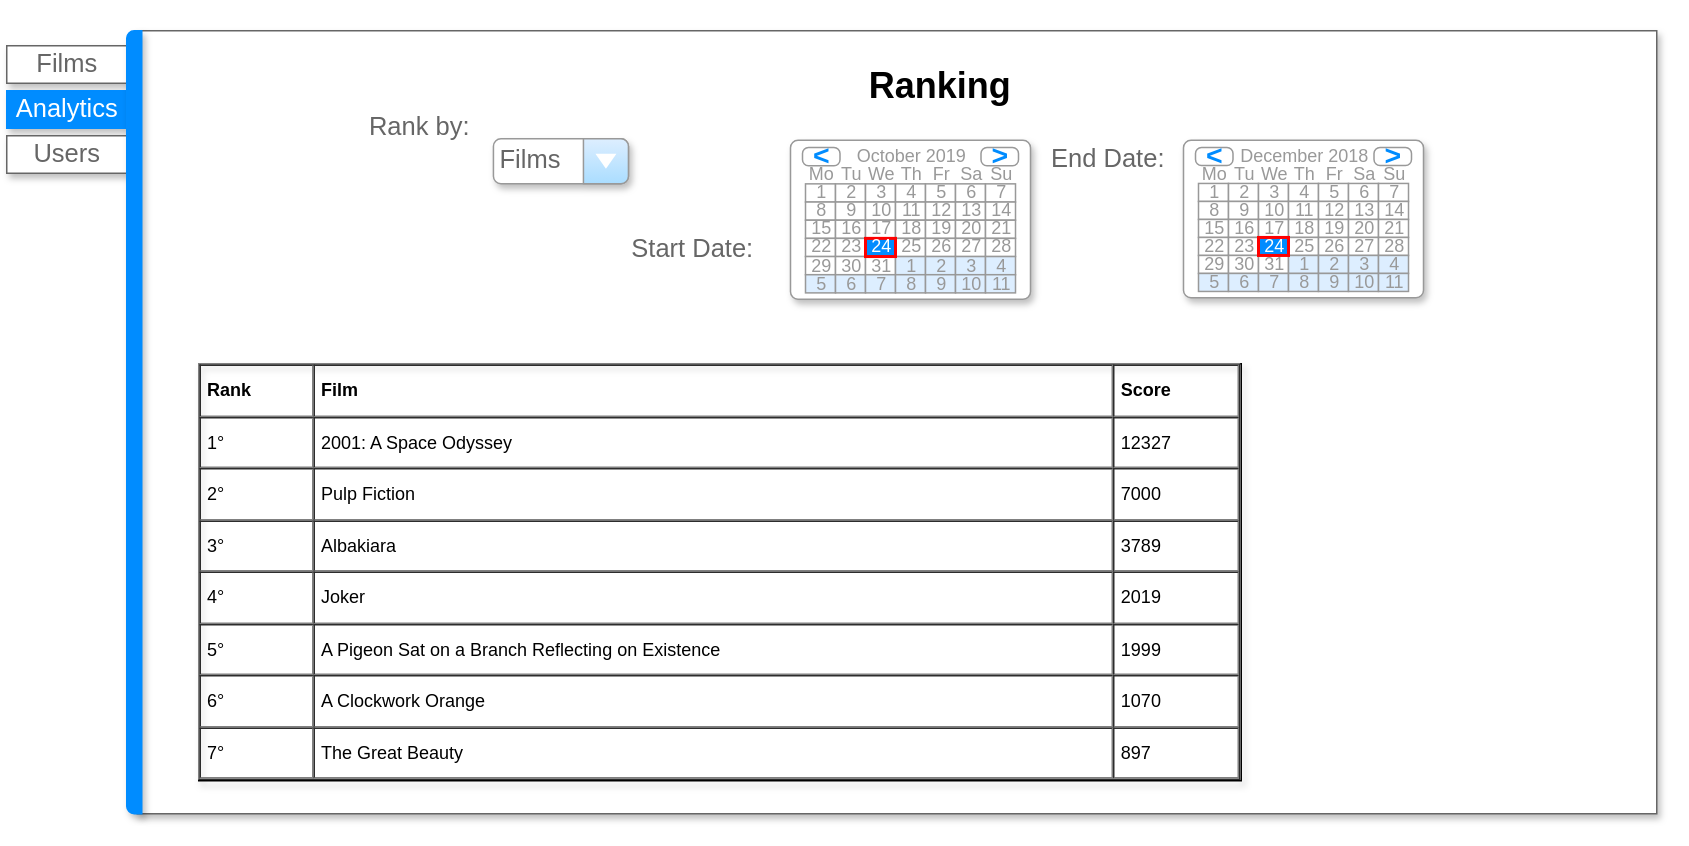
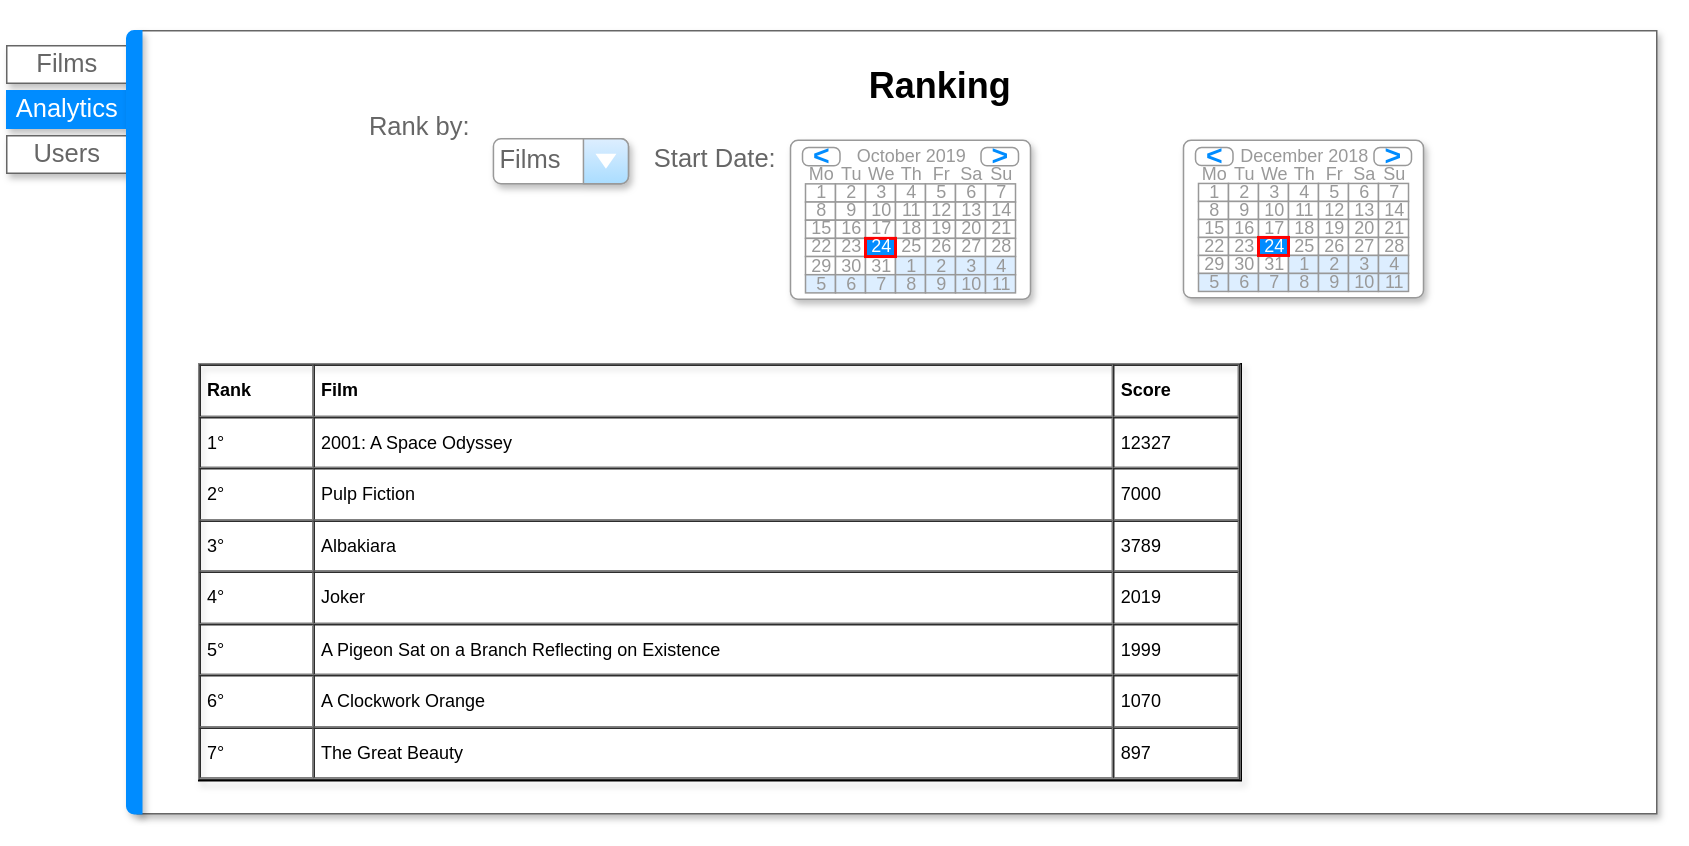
- <mxCell id="7" value="&lt;span style=&quot;color: rgb(102 , 102 , 102) ; font-size: 17px&quot;&gt;End Date:&lt;/span&gt;" style="text;html=1;resizable=0;points=[];autosize=1;align=center;verticalAlign=top;spacingTop=-4;shadow=0;glass=0;" parent="2" vertex="1"><mxGeometry x="668.537" y="73.118" width="90" height="20" as="geometry" /></mxCell>
- <mxCell id="64" value="&lt;span style=&quot;color: rgb(102 , 102 , 102) ; font-size: 17px&quot;&gt;Start Date:&lt;/span&gt;" style="text;html=1;resizable=0;points=[];autosize=1;align=center;verticalAlign=top;spacingTop=-4;shadow=1;" parent="2" vertex="1"><mxGeometry x="386.5" y="132.618" width="100" height="20" as="geometry" /></mxCell>
+ <mxCell id="64" value="&lt;span style=&quot;color: rgb(102 , 102 , 102) ; font-size: 17px&quot;&gt;Start Date:&lt;/span&gt;" style="text;html=1;resizable=0;points=[];autosize=1;align=center;verticalAlign=top;spacingTop=-4;shadow=1;" parent="2" vertex="1"><mxGeometry x="401.5" y="72.618" width="100" height="20" as="geometry" /></mxCell>
